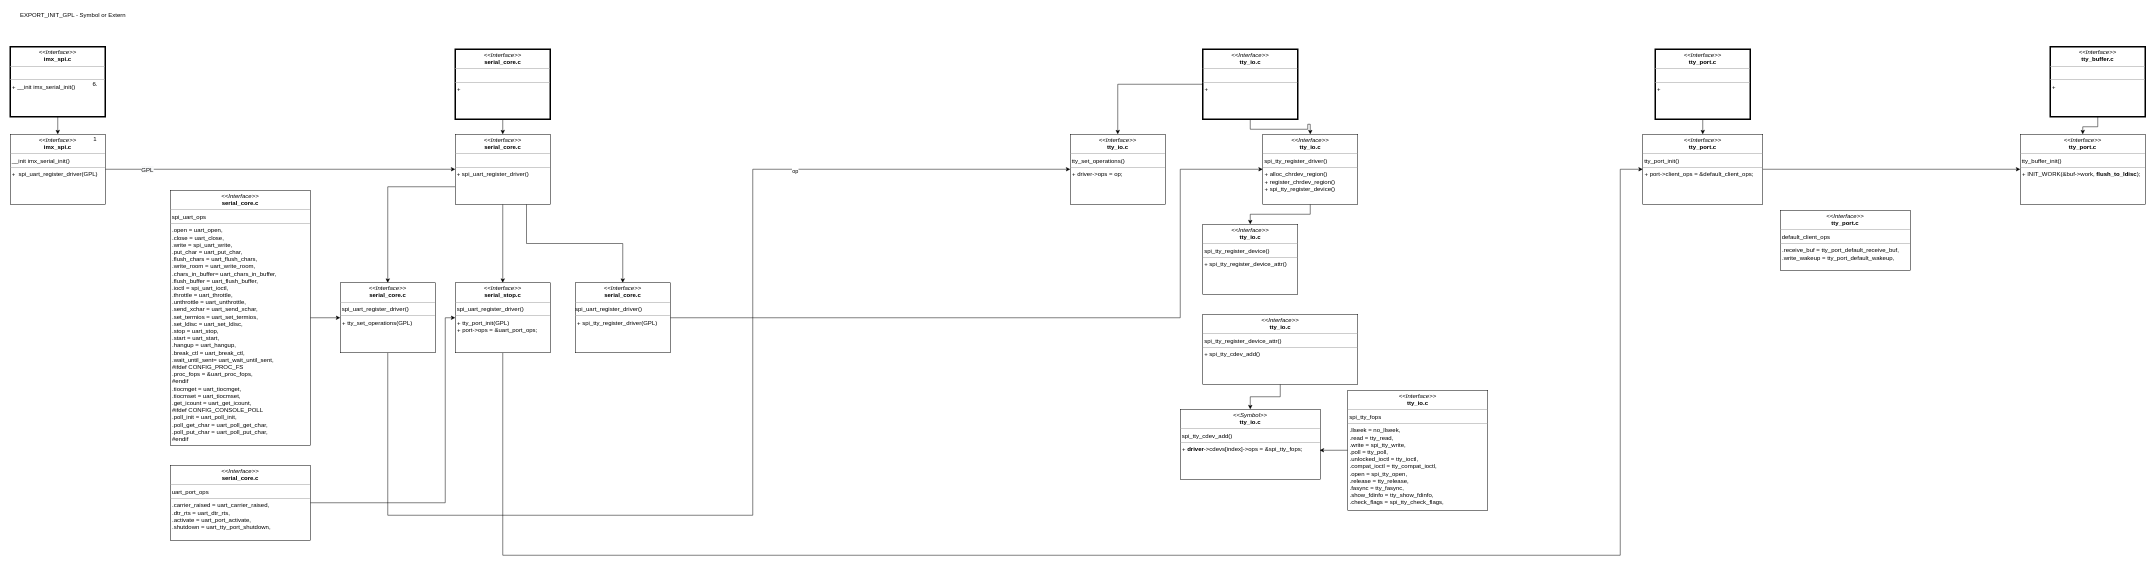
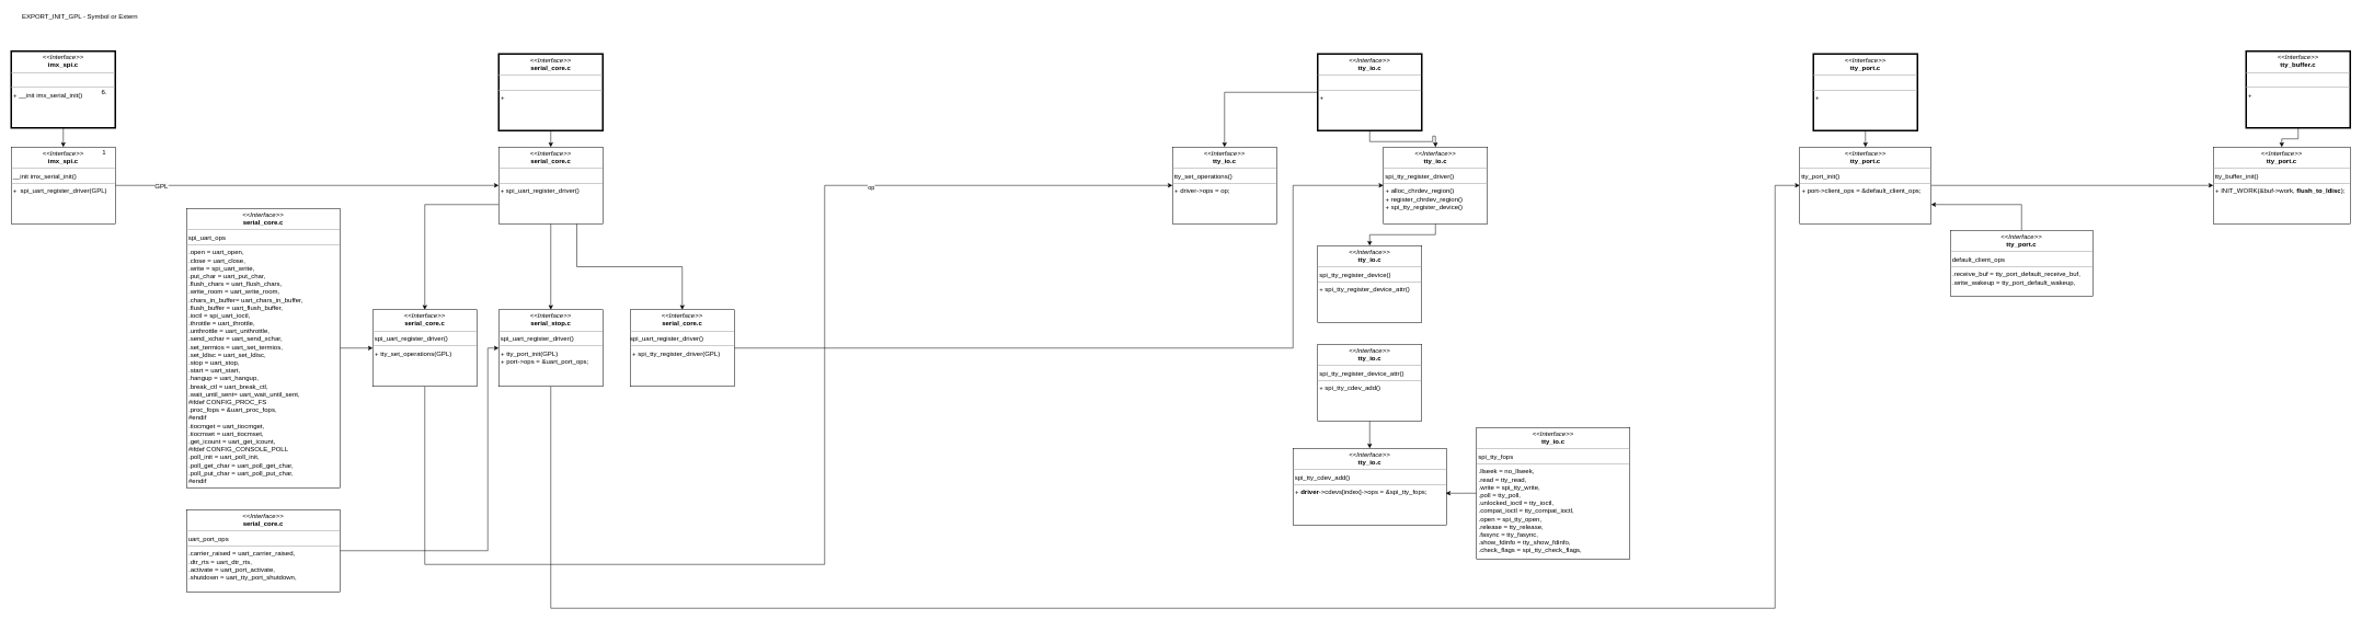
+ <mxCell id="44" style="edgeStyle=orthogonalEdgeStyle;rounded=0;orthogonalLoop=1;jettySize=auto;html=1;exitX=0.5;exitY=0;exitDx=0;exitDy=0;entryX=1;entryY=0.75;entryDx=0;entryDy=0;" parent="1" source="45" target="38" edge="1"><mxGeometry relative="1" as="geometry" /></mxCell>
- <mxCell id="23" value="&lt;p style=&quot;margin: 0px ; margin-top: 4px ; text-align: center&quot;&gt;&lt;i&gt;&amp;lt;&amp;lt;Interface&amp;gt;&amp;gt;&lt;/i&gt;&lt;br&gt;&lt;b&gt;tty_io&lt;/b&gt;&lt;b&gt;.c&lt;/b&gt;&lt;/p&gt;&lt;hr size=&quot;1&quot;&gt;&amp;nbsp;spi_tty_register_device_attr()&lt;br&gt;&lt;hr size=&quot;1&quot;&gt;&lt;p style=&quot;margin: 0px ; margin-left: 4px&quot;&gt;&lt;/p&gt;&amp;nbsp;+ spi_tty_cdev_add()" style="verticalAlign=top;align=left;overflow=fill;fontSize=12;fontFamily=Helvetica;html=1;rounded=0;shadow=0;comic=0;labelBackgroundColor=none;strokeWidth=1" parent="1" vertex="1"><mxGeometry x="2405" y="628" width="310" height="140" as="geometry" /></mxCell>
+ <mxCell id="23" value="&lt;p style=&quot;margin: 0px ; margin-top: 4px ; text-align: center&quot;&gt;&lt;i&gt;&amp;lt;&amp;lt;Interface&amp;gt;&amp;gt;&lt;/i&gt;&lt;br&gt;&lt;b&gt;tty_io&lt;/b&gt;&lt;b&gt;.c&lt;/b&gt;&lt;/p&gt;&lt;hr size=&quot;1&quot;&gt;&amp;nbsp;spi_tty_register_device_attr()&lt;br&gt;&lt;hr size=&quot;1&quot;&gt;&lt;p style=&quot;margin: 0px ; margin-left: 4px&quot;&gt;&lt;/p&gt;&amp;nbsp;+ spi_tty_cdev_add()" style="verticalAlign=top;align=left;overflow=fill;fontSize=12;fontFamily=Helvetica;html=1;rounded=0;shadow=0;comic=0;labelBackgroundColor=none;strokeWidth=1" parent="1" vertex="1"><mxGeometry x="2405" y="628" width="190" height="140" as="geometry" /></mxCell>
- <mxCell id="24" value="&lt;p style=&quot;margin: 0px ; margin-top: 4px ; text-align: center&quot;&gt;&lt;i&gt;&amp;lt;&amp;lt;Symbol&amp;gt;&amp;gt;&lt;/i&gt;&lt;br&gt;&lt;b&gt;tty_io&lt;/b&gt;&lt;b&gt;.c&lt;/b&gt;&lt;/p&gt;&lt;hr size=&quot;1&quot;&gt;&amp;nbsp;spi_tty_cdev_add()&lt;br&gt;&lt;hr size=&quot;1&quot;&gt;&lt;p style=&quot;margin: 0px ; margin-left: 4px&quot;&gt;+&amp;nbsp;&lt;b&gt;driver&lt;/b&gt;-&amp;gt;cdevs[index]-&amp;gt;ops = &amp;amp;spi_tty_fops;&lt;/p&gt;" style="verticalAlign=top;align=left;overflow=fill;fontSize=12;fontFamily=Helvetica;html=1;rounded=0;shadow=0;comic=0;labelBackgroundColor=none;strokeWidth=1" parent="1" vertex="1"><mxGeometry x="2360" y="818" width="280" height="140" as="geometry" /></mxCell>
+ <mxCell id="24" value="&lt;p style=&quot;margin: 0px ; margin-top: 4px ; text-align: center&quot;&gt;&lt;i&gt;&amp;lt;&amp;lt;Interface&amp;gt;&amp;gt;&lt;/i&gt;&lt;br&gt;&lt;b&gt;tty_io&lt;/b&gt;&lt;b&gt;.c&lt;/b&gt;&lt;/p&gt;&lt;hr size=&quot;1&quot;&gt;&amp;nbsp;spi_tty_cdev_add()&lt;br&gt;&lt;hr size=&quot;1&quot;&gt;&lt;p style=&quot;margin: 0px ; margin-left: 4px&quot;&gt;+&amp;nbsp;&lt;b&gt;driver&lt;/b&gt;-&amp;gt;cdevs[index]-&amp;gt;ops = &amp;amp;spi_tty_fops;&lt;/p&gt;" style="verticalAlign=top;align=left;overflow=fill;fontSize=12;fontFamily=Helvetica;html=1;rounded=0;shadow=0;comic=0;labelBackgroundColor=none;strokeWidth=1" parent="1" vertex="1"><mxGeometry x="2360" y="818" width="280" height="140" as="geometry" /></mxCell>
